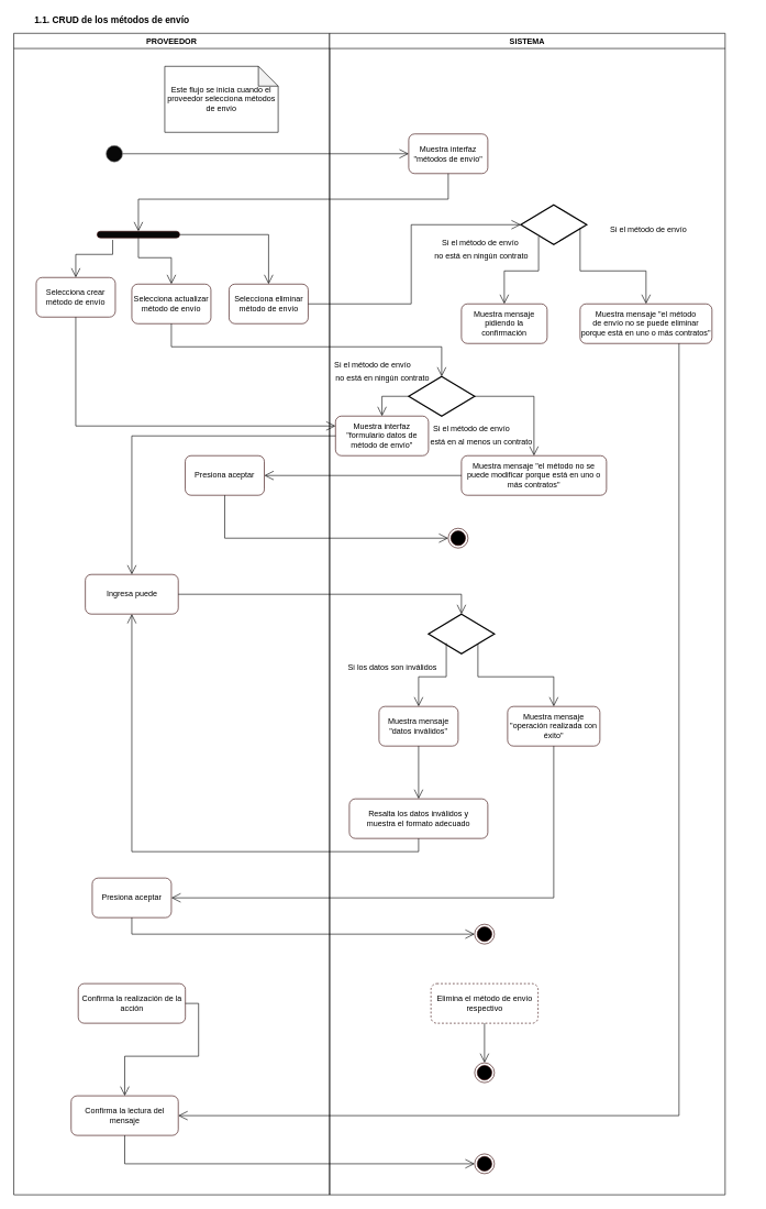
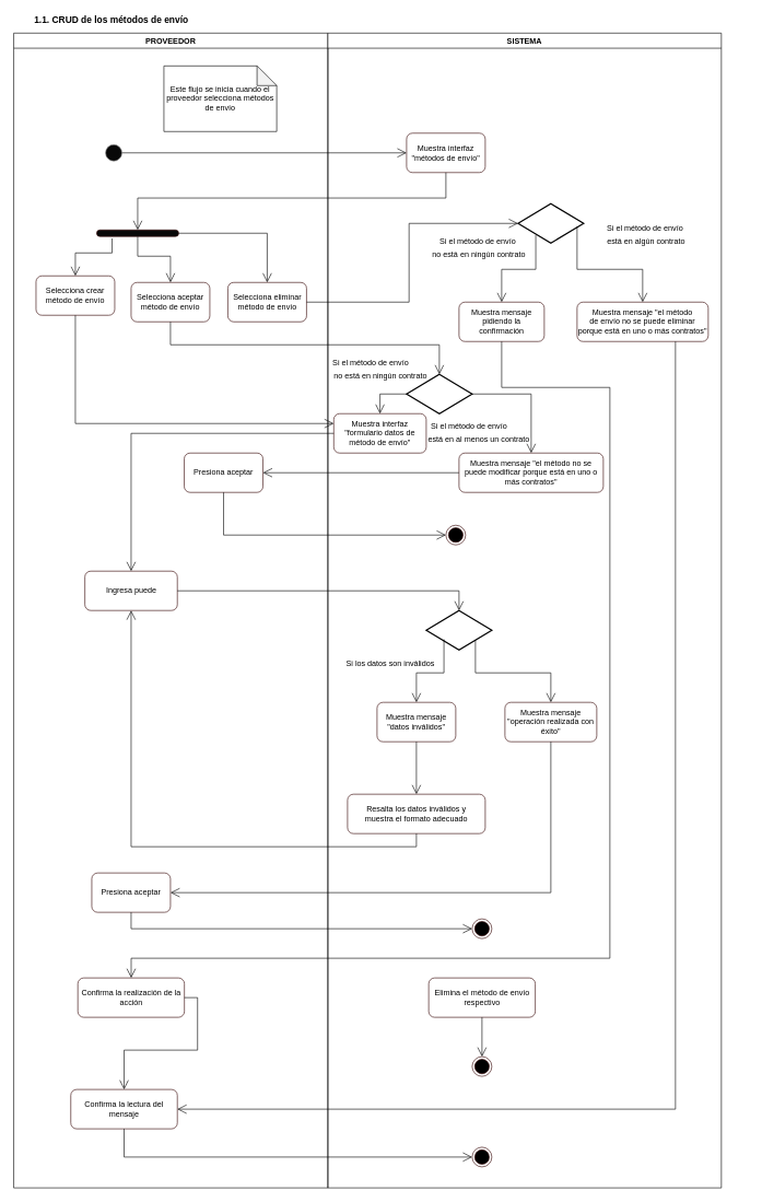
+ <mxCell id="39" value="está en algún contrato" style="text;html=1;align=center;verticalAlign=middle;resizable=0;points=[];autosize=1;" parent="30" vertex="1"><mxGeometry x="310" y="47" width="130" height="20" as="geometry" /></mxCell>
- <mxCell id="11" value="Selecciona actualizar método de envío" style="rounded=1;whiteSpace=wrap;html=1;strokeColor=#330000;fillColor=#FFFFFF;gradientColor=none;" parent="6" vertex="1"><mxGeometry x="150" y="80" width="120" height="60" as="geometry" /></mxCell>
+ <mxCell id="11" value="Selecciona aceptar método de envío" style="rounded=1;whiteSpace=wrap;html=1;strokeColor=#330000;fillColor=#FFFFFF;gradientColor=none;" parent="6" vertex="1"><mxGeometry x="150" y="80" width="120" height="60" as="geometry" /></mxCell>
+ <mxCell id="68" style="edgeStyle=orthogonalEdgeStyle;rounded=0;orthogonalLoop=1;jettySize=auto;html=1;exitX=0.5;exitY=1;exitDx=0;exitDy=0;endArrow=open;endFill=0;endSize=12;" parent="1" source="33" target="15" edge="1"><mxGeometry relative="1" as="geometry"><Array as="points"><mxPoint x="764" y="590" /><mxPoint x="929" y="590" /><mxPoint x="929" y="1460" /></Array></mxGeometry></mxCell>
- <mxCell id="41" value="Elimina el método de envío&lt;br/&gt;respectivo&lt;br/&gt;" style="rounded=1;whiteSpace=wrap;html=1;strokeColor=#330000;fillColor=#FFFFFF;gradientColor=none;dashed=1;" parent="40" vertex="1"><mxGeometry width="162.5" height="60" as="geometry" /></mxCell>
+ <mxCell id="41" value="Elimina el método de envío&lt;br/&gt;respectivo&lt;br/&gt;" style="rounded=1;whiteSpace=wrap;html=1;strokeColor=#330000;fillColor=#FFFFFF;gradientColor=none;" parent="40" vertex="1"><mxGeometry width="162.5" height="60" as="geometry" /></mxCell>
